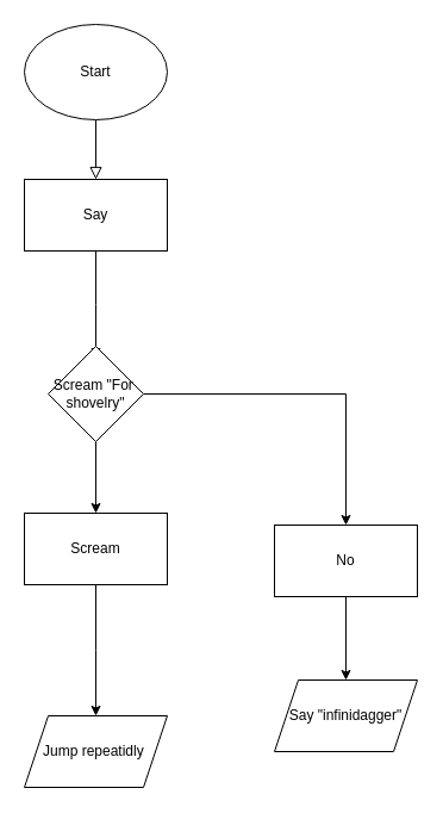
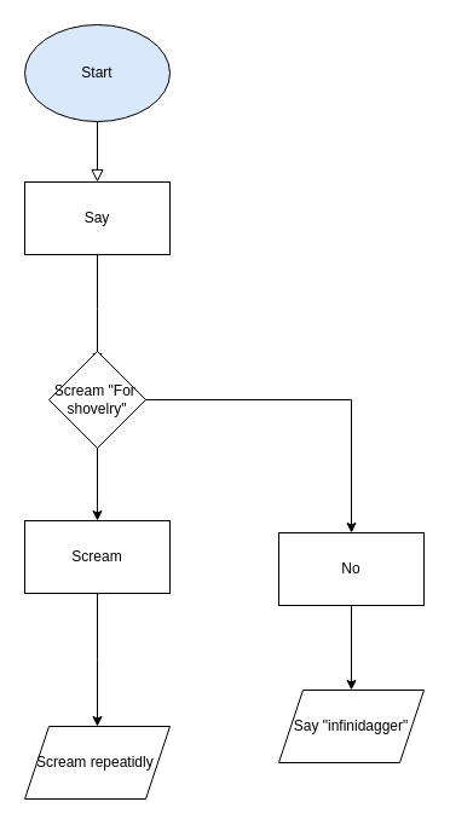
- <mxCell id="3" value="Start" style="ellipse;whiteSpace=wrap;html=1;" vertex="1" parent="1"><mxGeometry x="20" y="20" width="120" height="80" as="geometry" /></mxCell>
+ <mxCell id="3" value="Start" style="ellipse;whiteSpace=wrap;html=1;fillColor=#dae8fc;" vertex="1" parent="1"><mxGeometry x="20" y="20" width="120" height="80" as="geometry" /></mxCell>
- <mxCell id="14" value="Jump repeatidly&amp;nbsp;" style="shape=parallelogram;perimeter=parallelogramPerimeter;whiteSpace=wrap;html=1;fixedSize=1;" vertex="1" parent="1"><mxGeometry x="20" y="600" width="120" height="60" as="geometry" /></mxCell>
+ <mxCell id="14" value="Scream repeatidly&amp;nbsp;" style="shape=parallelogram;perimeter=parallelogramPerimeter;whiteSpace=wrap;html=1;fixedSize=1;" vertex="1" parent="1"><mxGeometry x="20" y="600" width="120" height="60" as="geometry" /></mxCell>
